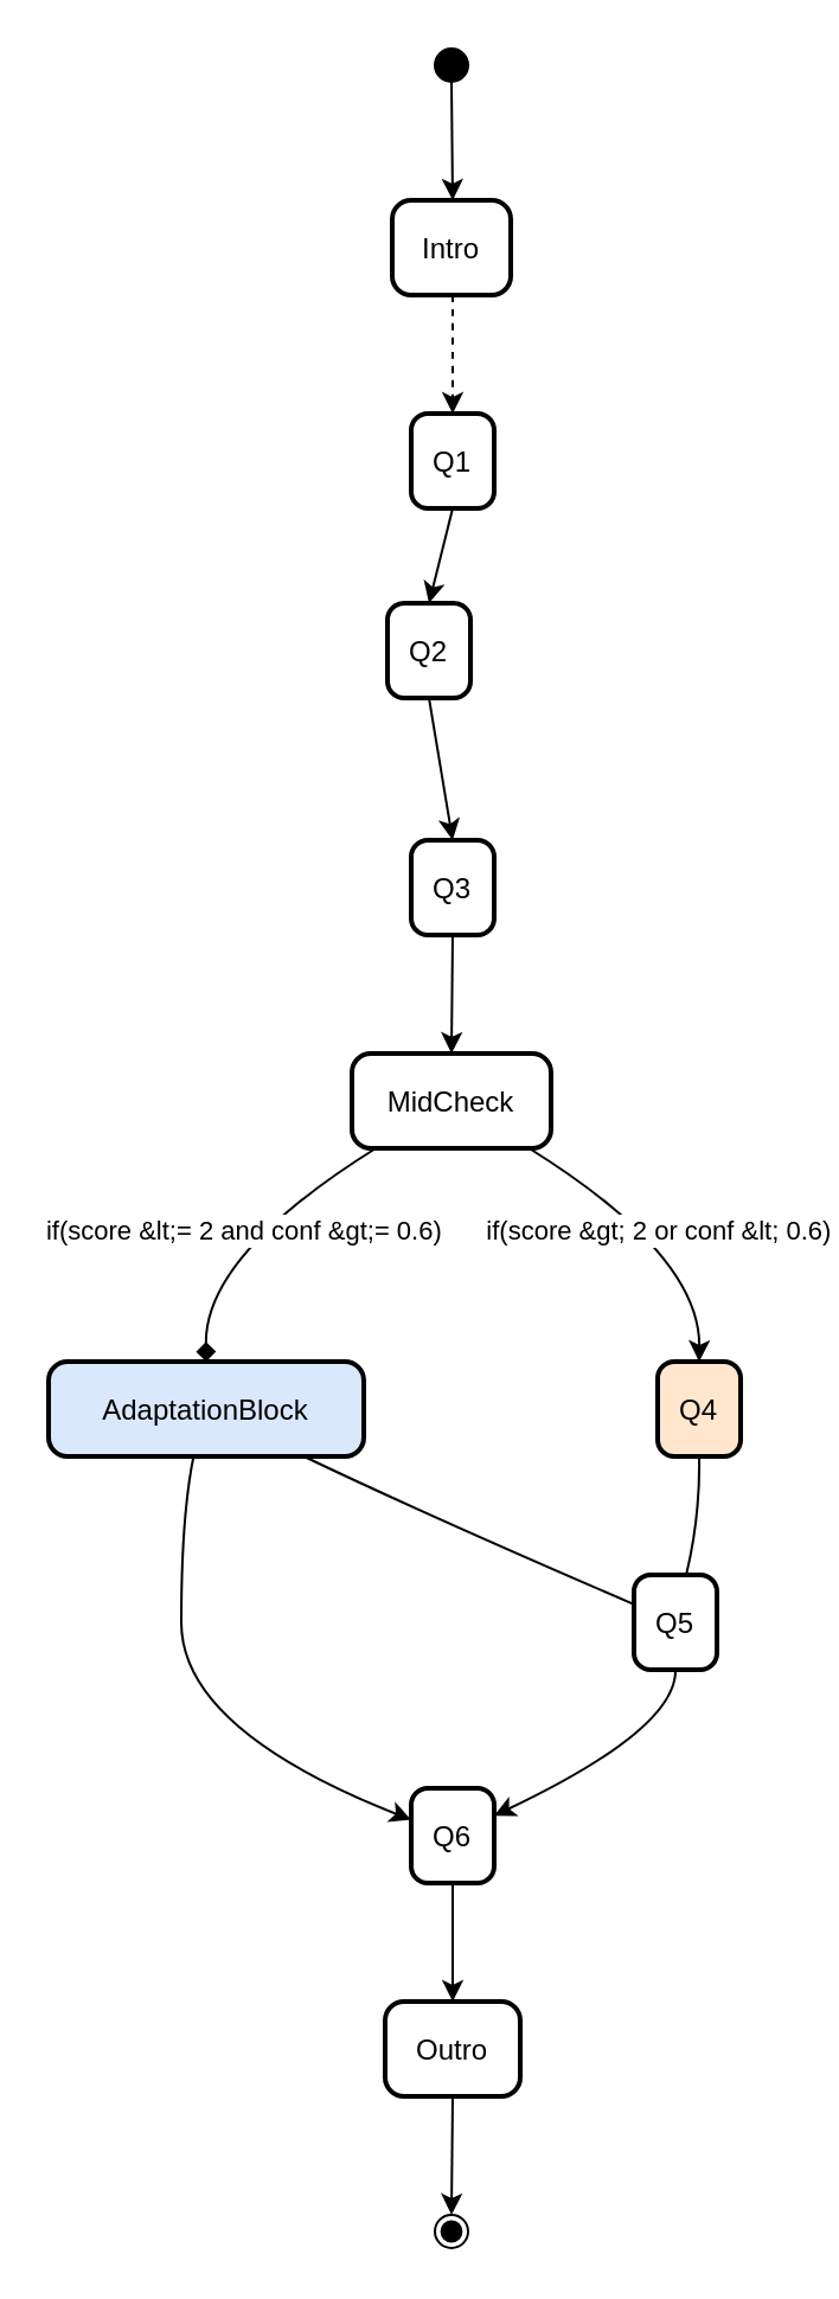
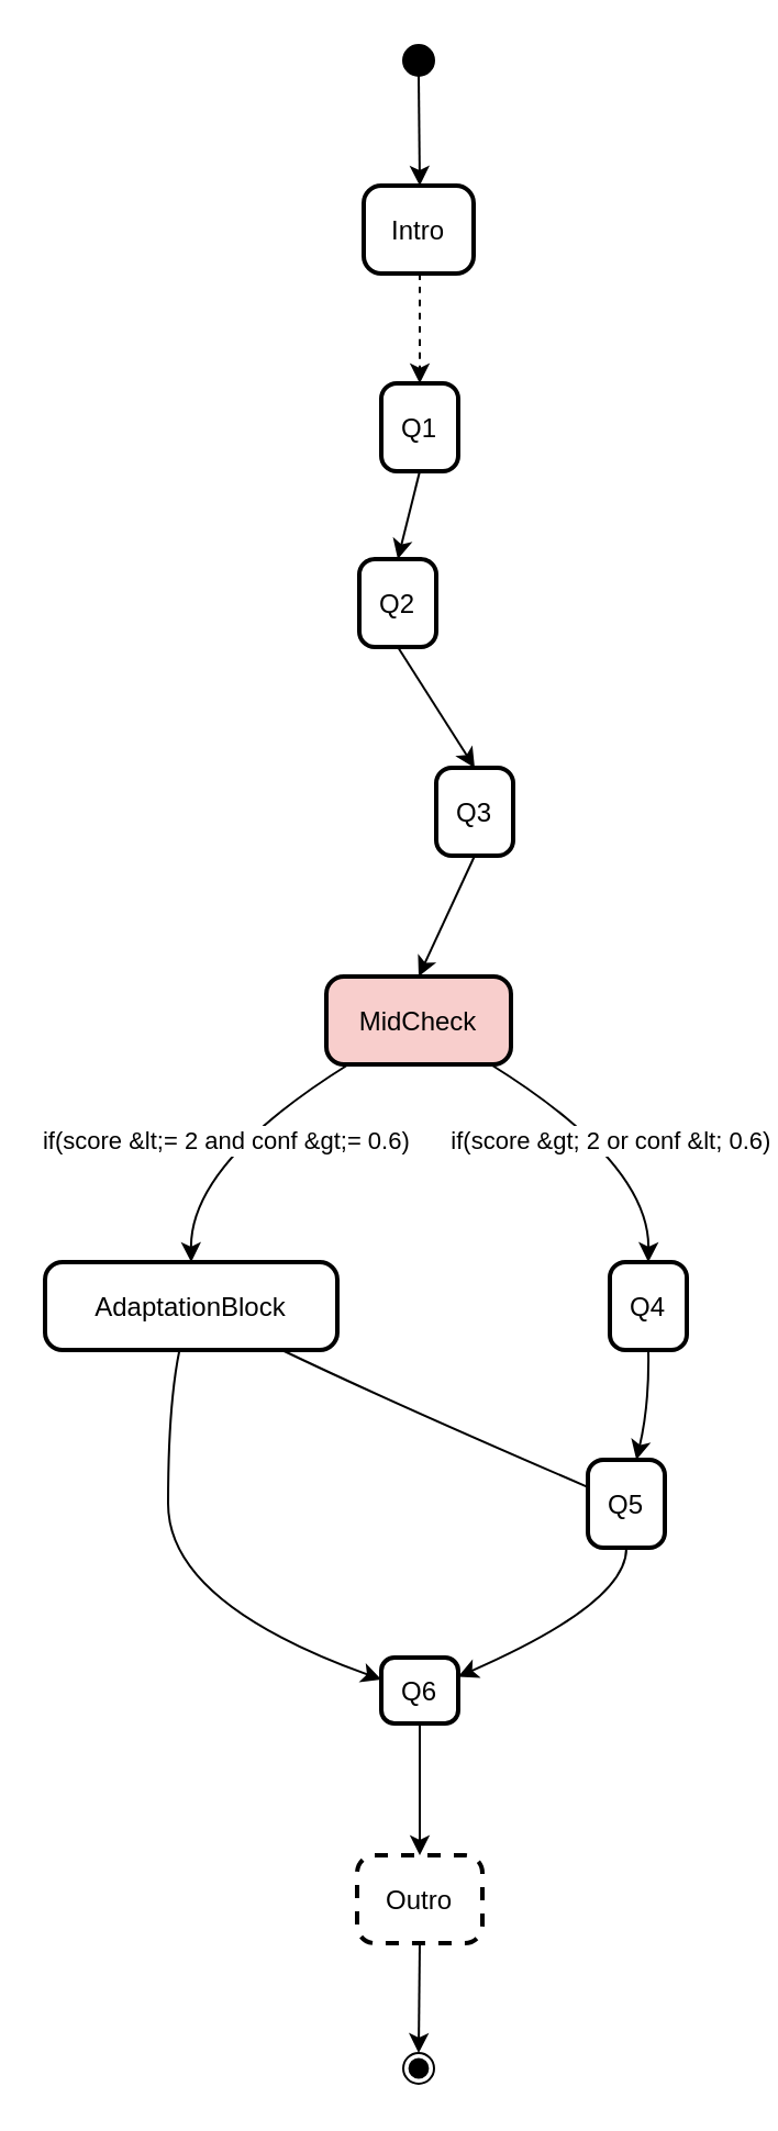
- <mxCell id="6" value="Q3" style="rounded=1;arcSize=20;strokeWidth=2" vertex="1" parent="1"><mxGeometry x="173" y="354" width="35" height="40" as="geometry" /></mxCell>
+ <mxCell id="6" value="Q3" style="rounded=1;arcSize=20;strokeWidth=2" vertex="1" parent="1"><mxGeometry x="198" y="349" width="35" height="40" as="geometry" /></mxCell>
- <mxCell id="7" value="MidCheck" style="rounded=1;arcSize=20;strokeWidth=2" vertex="1" parent="1"><mxGeometry x="148" y="444" width="84" height="40" as="geometry" /></mxCell>
+ <mxCell id="7" value="MidCheck" style="rounded=1;arcSize=20;strokeWidth=2;fillColor=#f8cecc;" vertex="1" parent="1"><mxGeometry x="148" y="444" width="84" height="40" as="geometry" /></mxCell>
- <mxCell id="20" value="if(score &amp;lt;= 2 and conf &amp;gt;= 0.6)" style="curved=1;startArrow=none;exitX=0.12;exitY=1;entryX=0.5;entryY=0;rounded=0;endArrow=diamond;" edge="1" parent="1" source="7" target="9"><mxGeometry relative="1" as="geometry"><Array as="points"><mxPoint x="86" y="529" /></Array></mxGeometry></mxCell>
+ <mxCell id="20" value="if(score &amp;lt;= 2 and conf &amp;gt;= 0.6)" style="curved=1;startArrow=none;;exitX=0.12;exitY=1;entryX=0.5;entryY=0;rounded=0;" edge="1" parent="1" source="7" target="9"><mxGeometry relative="1" as="geometry"><Array as="points"><mxPoint x="86" y="529" /></Array></mxGeometry></mxCell>
- <mxCell id="9" value="AdaptationBlock" style="rounded=1;arcSize=20;strokeWidth=2;fillColor=#dae8fc;" vertex="1" parent="1"><mxGeometry x="20" y="574" width="133" height="40" as="geometry" /></mxCell>
+ <mxCell id="9" value="AdaptationBlock" style="rounded=1;arcSize=20;strokeWidth=2" vertex="1" parent="1"><mxGeometry x="20" y="574" width="133" height="40" as="geometry" /></mxCell>
- <mxCell id="8" value="Q4" style="rounded=1;arcSize=20;strokeWidth=2;fillColor=#ffe6cc;" vertex="1" parent="1"><mxGeometry x="277" y="574" width="35" height="40" as="geometry" /></mxCell>
+ <mxCell id="8" value="Q4" style="rounded=1;arcSize=20;strokeWidth=2" vertex="1" parent="1"><mxGeometry x="277" y="574" width="35" height="40" as="geometry" /></mxCell>
- <mxCell id="23" value="" style="curved=1;startArrow=none;exitX=0.5;exitY=1;entryX=0.63;entryY=0;rounded=0;endArrow=none;" edge="1" parent="1" source="8" target="10"><mxGeometry relative="1" as="geometry"><Array as="points"><mxPoint x="295" y="639" /></Array></mxGeometry></mxCell>
+ <mxCell id="23" value="" style="curved=1;startArrow=none;;exitX=0.5;exitY=1;entryX=0.63;entryY=0;rounded=0;" edge="1" parent="1" source="8" target="10"><mxGeometry relative="1" as="geometry"><Array as="points"><mxPoint x="295" y="639" /></Array></mxGeometry></mxCell>
- <mxCell id="11" value="Q6" style="rounded=1;arcSize=20;strokeWidth=2" vertex="1" parent="1"><mxGeometry x="173" y="754" width="35" height="40" as="geometry" /></mxCell>
+ <mxCell id="11" value="Q6" style="rounded=1;arcSize=20;strokeWidth=2" vertex="1" parent="1"><mxGeometry x="173" y="754" width="35" height="30" as="geometry" /></mxCell>
- <mxCell id="12" value="Outro" style="rounded=1;arcSize=20;strokeWidth=2" vertex="1" parent="1"><mxGeometry x="162" y="844" width="57" height="40" as="geometry" /></mxCell>
+ <mxCell id="12" value="Outro" style="rounded=1;arcSize=20;strokeWidth=2;dashed=1;" vertex="1" parent="1"><mxGeometry x="162" y="844" width="57" height="40" as="geometry" /></mxCell>
